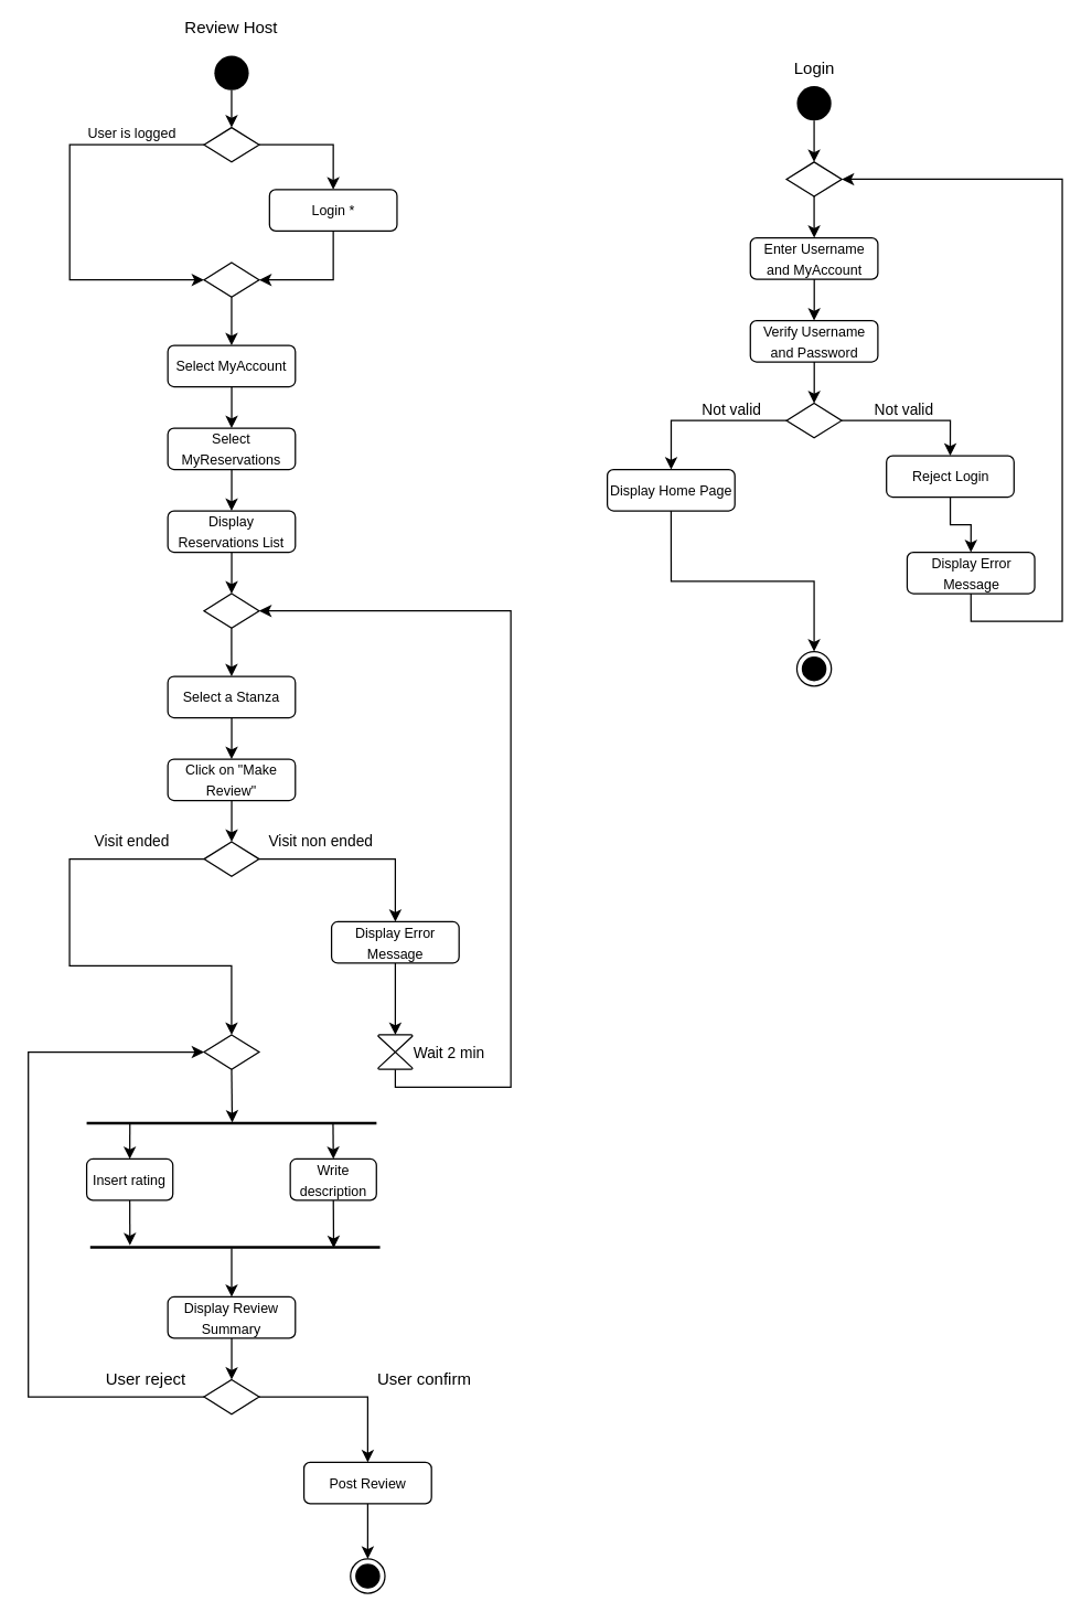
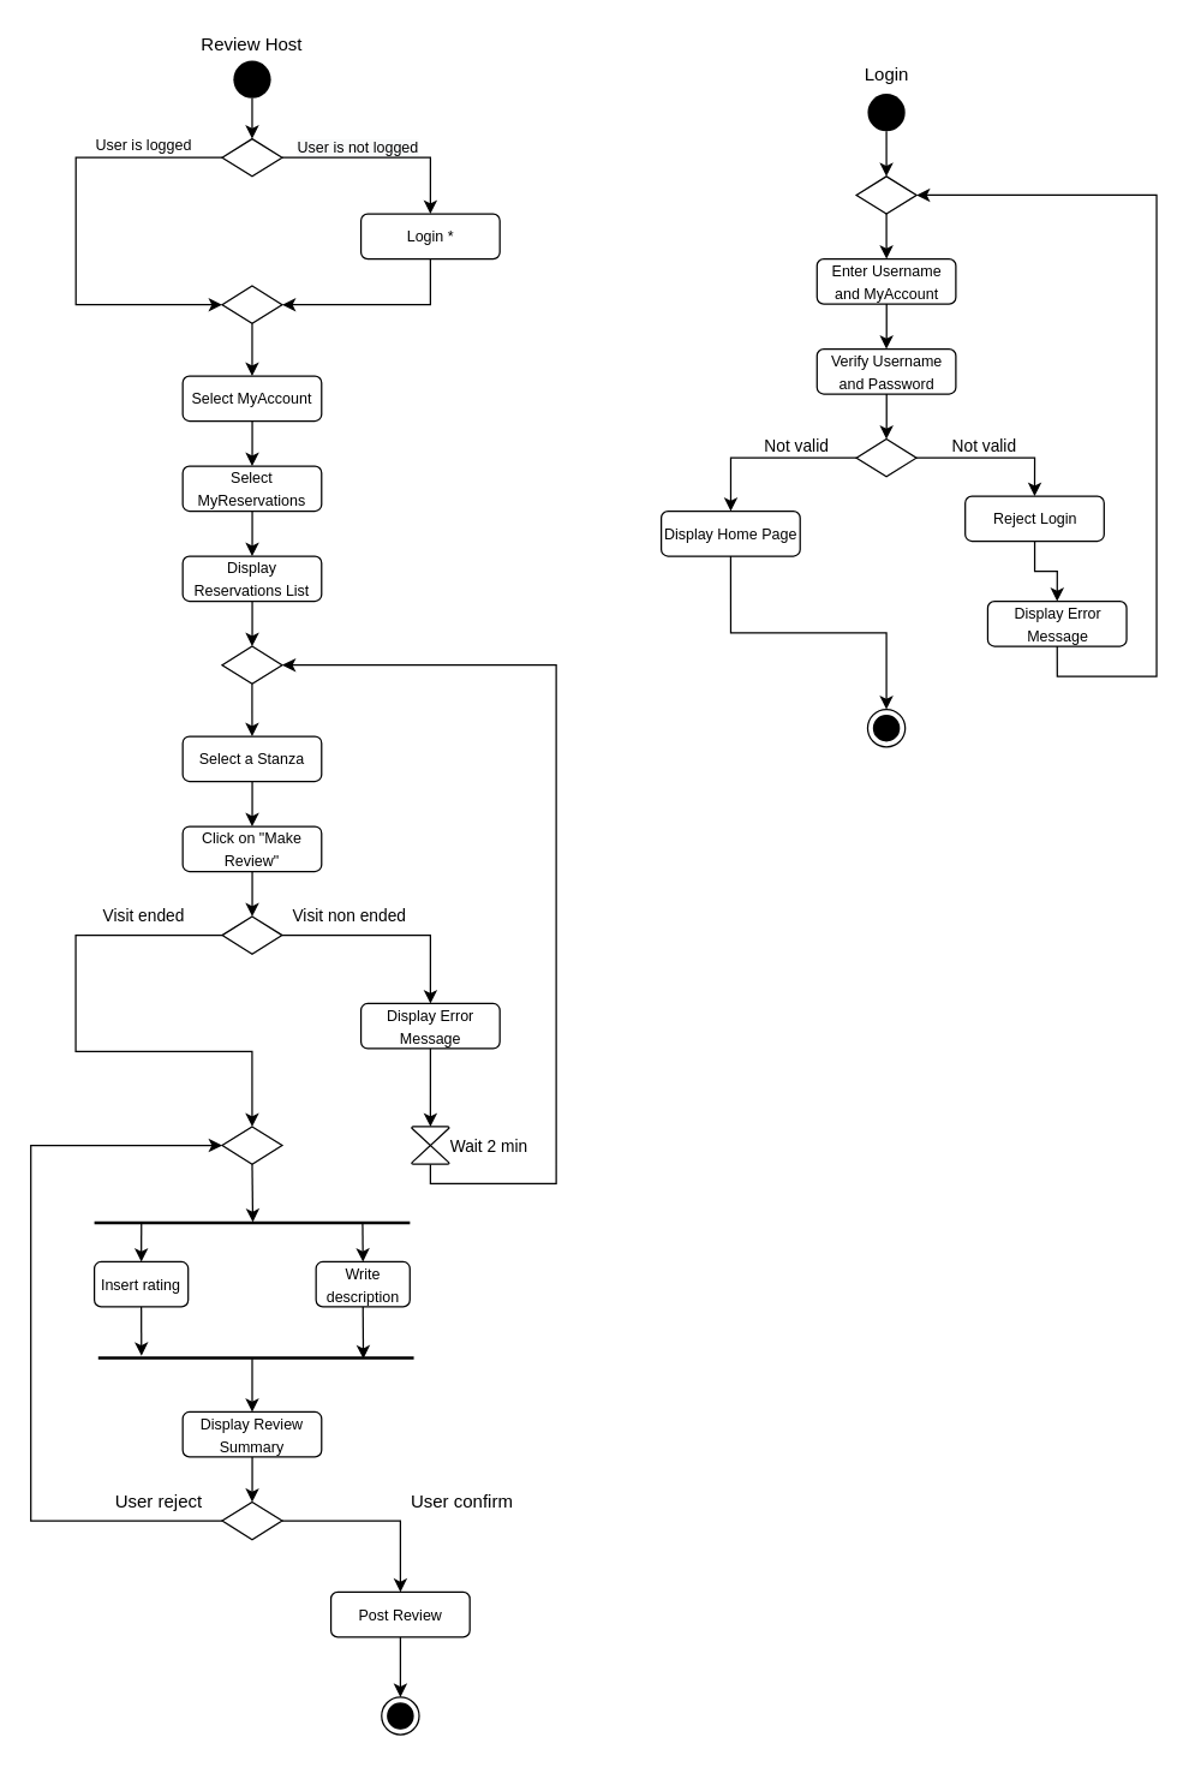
- <mxCell id="53" value="Review Host" style="text;html=1;align=center;verticalAlign=middle;resizable=0;points=[];autosize=1;" parent="1" vertex="1"><mxGeometry x="127.44" y="10" width="80" height="20" as="geometry" /></mxCell>
+ <mxCell id="53" value="Review Host" style="text;html=1;align=center;verticalAlign=middle;resizable=0;points=[];autosize=1;" parent="1" vertex="1"><mxGeometry x="127.44" y="20" width="80" height="20" as="geometry" /></mxCell>
+ <mxCell id="77" value="&lt;span style=&quot;color: rgb(0 , 0 , 0) ; font-family: &amp;#34;helvetica&amp;#34; ; font-size: 10px ; font-style: normal ; font-weight: 400 ; letter-spacing: normal ; text-align: center ; text-indent: 0px ; text-transform: none ; word-spacing: 0px ; background-color: rgb(248 , 249 , 250) ; display: inline ; float: none&quot;&gt;User is not logged&lt;/span&gt;" style="text;whiteSpace=wrap;html=1;" vertex="1" parent="1"><mxGeometry x="196.25" y="84" width="90" height="30" as="geometry" /></mxCell>
- <mxCell id="75" value="&lt;font style=&quot;font-size: 10px&quot;&gt;Login *&lt;/font&gt;" style="rounded=1;whiteSpace=wrap;html=1;strokeWidth=1;" vertex="1" parent="1"><mxGeometry x="194.94" y="137" width="92.5" height="30" as="geometry" /></mxCell>
+ <mxCell id="75" value="&lt;font style=&quot;font-size: 10px&quot;&gt;Login *&lt;/font&gt;" style="rounded=1;whiteSpace=wrap;html=1;strokeWidth=1;" vertex="1" parent="1"><mxGeometry x="239.94" y="142" width="92.5" height="30" as="geometry" /></mxCell>
